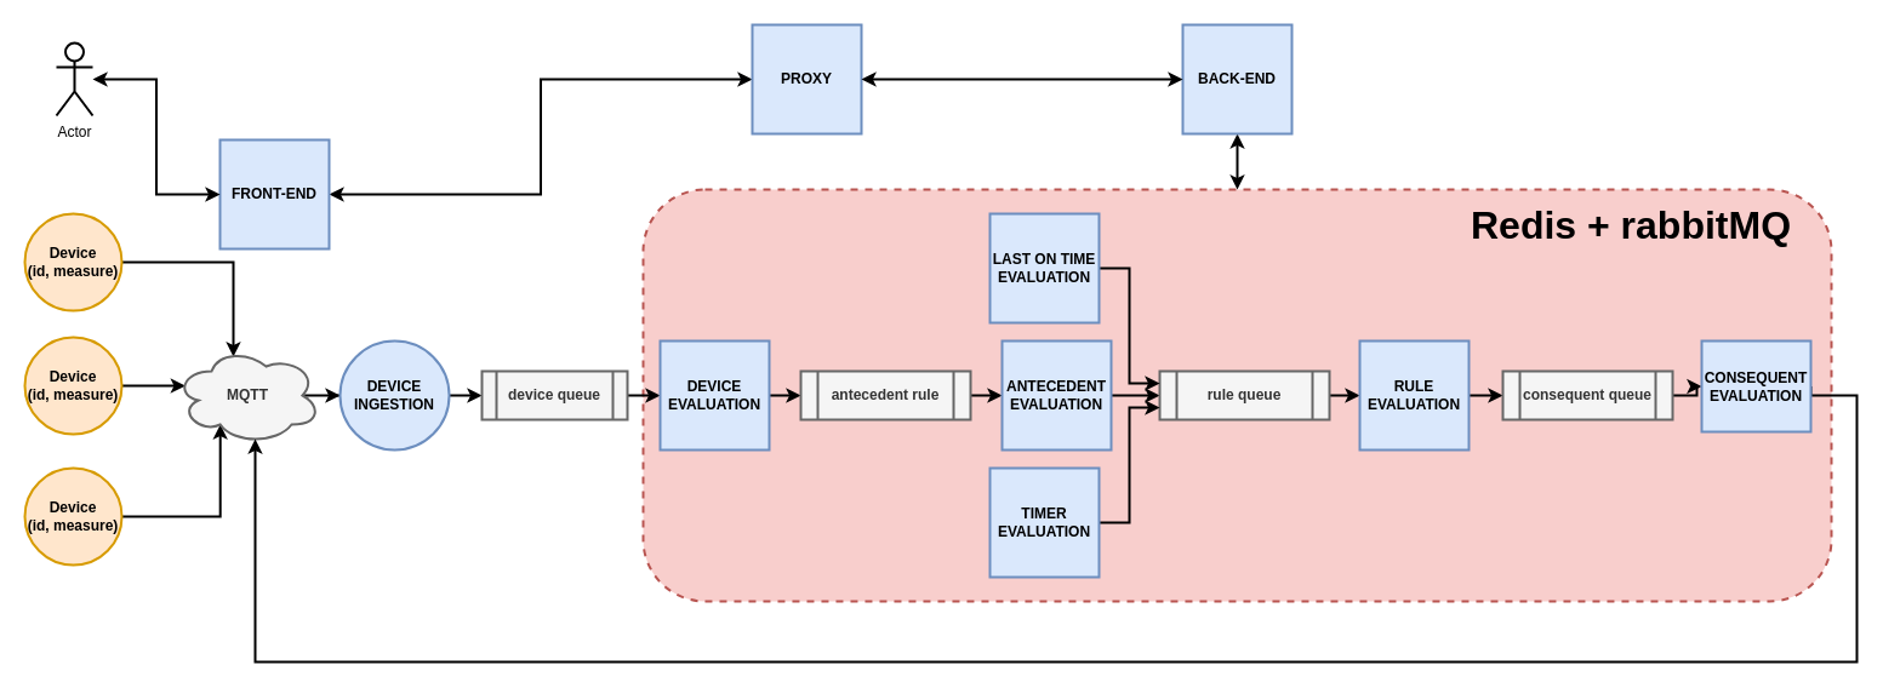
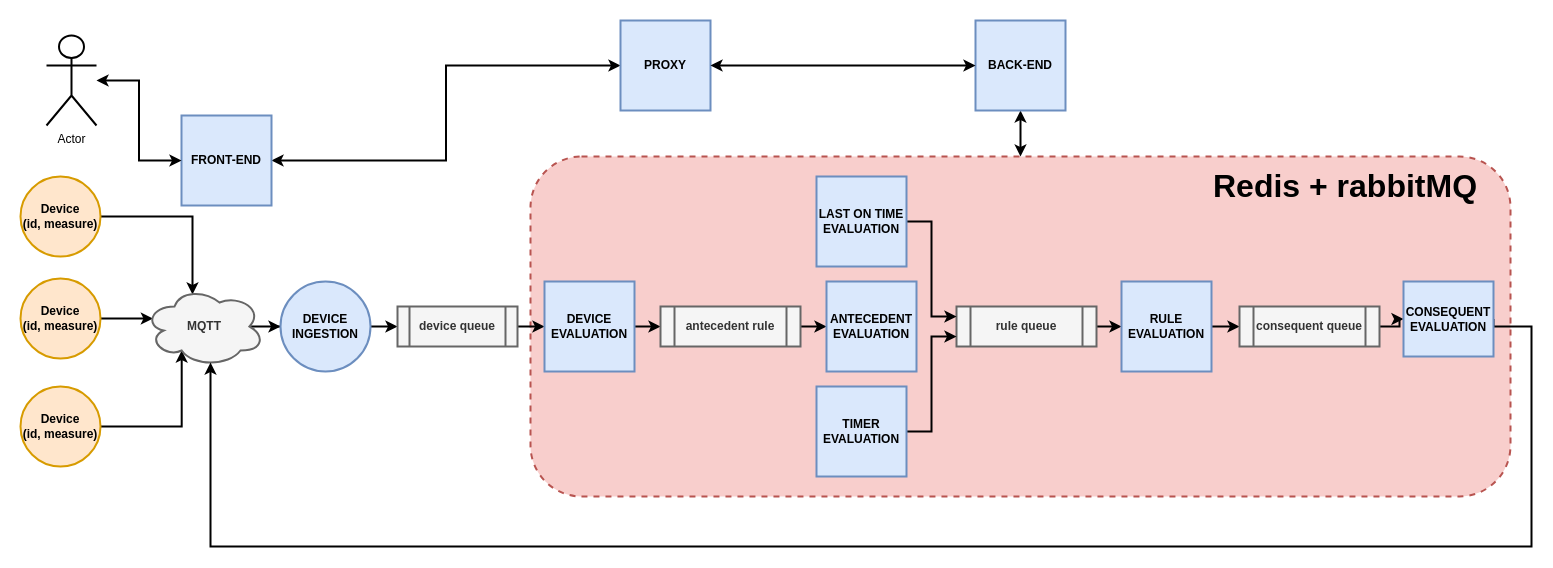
- <mxCell id="38" value="Actor" style="shape=umlActor;verticalLabelPosition=bottom;verticalAlign=top;html=1;outlineConnect=0;strokeWidth=2;" vertex="1" parent="1"><mxGeometry x="46" y="35" width="30" height="60" as="geometry" /></mxCell>
+ <mxCell id="38" value="Actor" style="shape=umlActor;verticalLabelPosition=bottom;verticalAlign=top;html=1;outlineConnect=0;strokeWidth=2;" vertex="1" parent="1"><mxGeometry x="46" y="35" width="50" height="90" as="geometry" /></mxCell>
- <mxCell id="19" style="edgeStyle=orthogonalEdgeStyle;rounded=0;orthogonalLoop=1;jettySize=auto;html=1;exitX=1;exitY=0.5;exitDx=0;exitDy=0;entryX=0;entryY=0.5;entryDx=0;entryDy=0;strokeWidth=2;fontStyle=1" edge="1" parent="1" source="20" target="22"><mxGeometry relative="1" as="geometry" /></mxCell>
